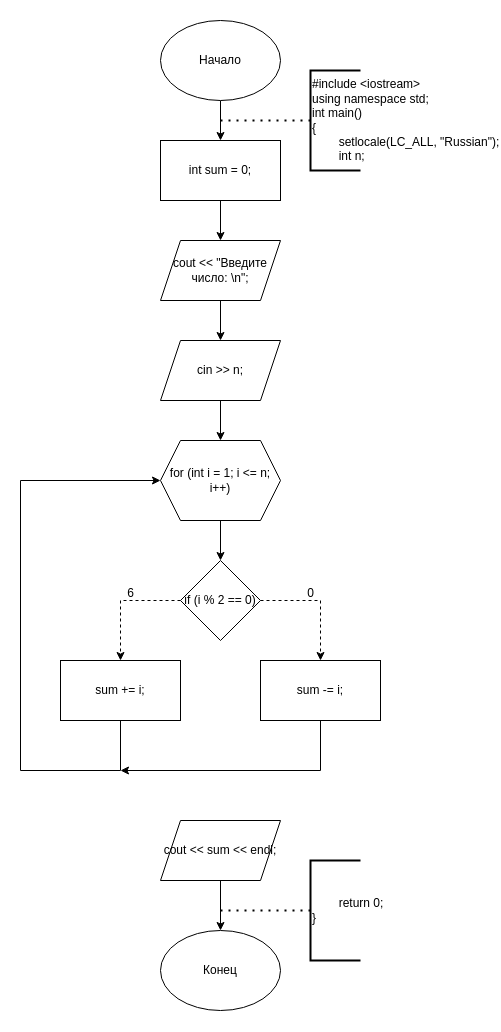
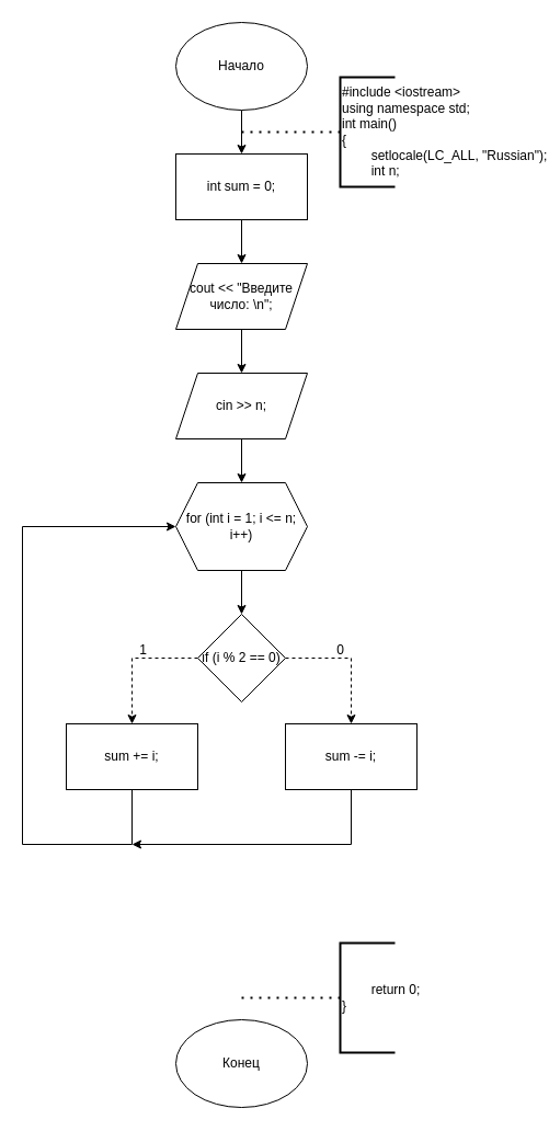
- <mxCell id="19" value="6" style="text;html=1;align=center;verticalAlign=middle;resizable=0;points=[];autosize=1;strokeColor=none;fillColor=none;" vertex="1" parent="1"><mxGeometry x="115" y="578" width="30" height="30" as="geometry" /></mxCell>
+ <mxCell id="19" value="1" style="text;html=1;align=center;verticalAlign=middle;resizable=0;points=[];autosize=1;strokeColor=none;fillColor=none;" vertex="1" parent="1"><mxGeometry x="115" y="578" width="30" height="30" as="geometry" /></mxCell>
- <mxCell id="24" value="cout &amp;lt;&amp;lt; sum &amp;lt;&amp;lt; endl;" style="shape=parallelogram;perimeter=parallelogramPerimeter;whiteSpace=wrap;html=1;fixedSize=1;" vertex="1" parent="1"><mxGeometry x="160" y="820" width="120" height="60" as="geometry" /></mxCell>
- <mxCell id="23" style="edgeStyle=orthogonalEdgeStyle;rounded=0;orthogonalLoop=1;jettySize=auto;html=1;exitX=0.5;exitY=1;exitDx=0;exitDy=0;entryX=0.5;entryY=0;entryDx=0;entryDy=0;" edge="1" parent="1" source="24" target="25"><mxGeometry relative="1" as="geometry" /></mxCell>
